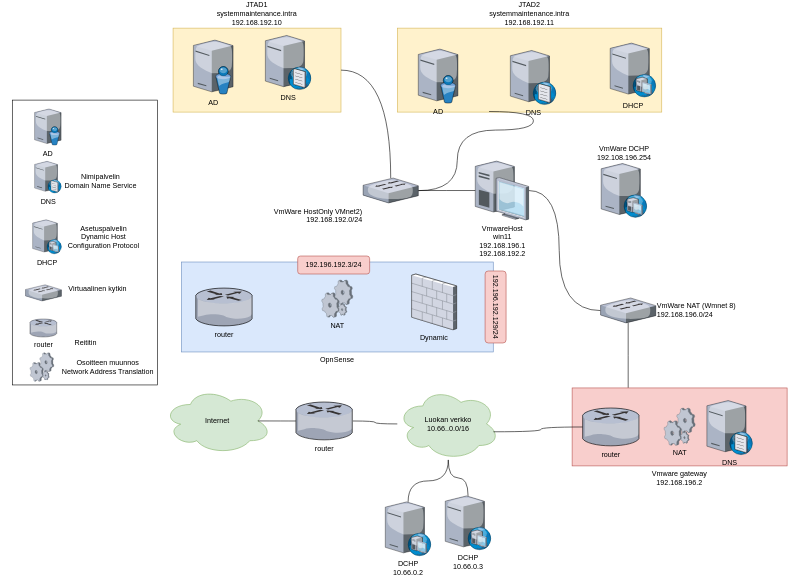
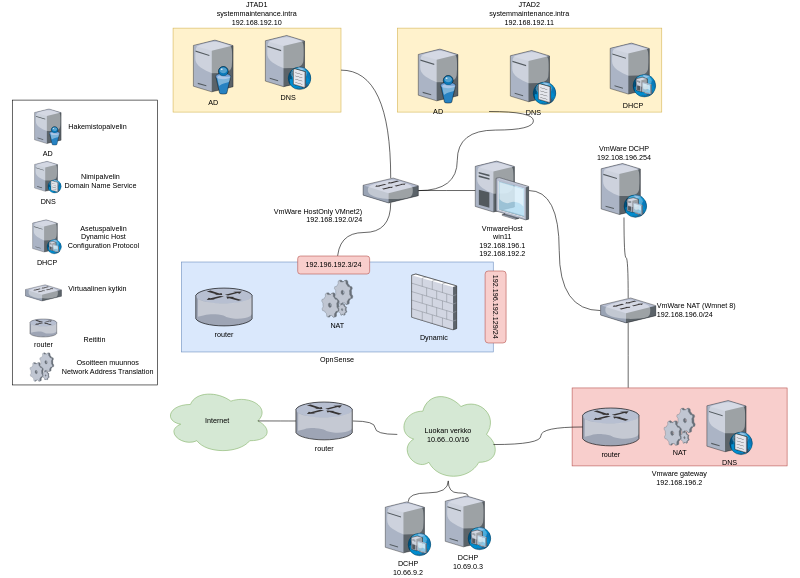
+ <mxCell id="45" value="Hakemistopalvelin&lt;br&gt;" style="text;html=1;align=center;verticalAlign=middle;resizable=0;points=[];autosize=1;strokeColor=none;fillColor=none;" vertex="1" parent="42"><mxGeometry x="82" y="29.88" width="120" height="30" as="geometry" /></mxCell>
+ <mxCell id="10" style="edgeStyle=orthogonalEdgeStyle;curved=1;orthogonalLoop=1;jettySize=auto;html=1;endArrow=none;endFill=0;" edge="1" parent="1" source="12" target="32"><mxGeometry relative="1" as="geometry" /></mxCell>
+ <mxCell id="18" style="edgeStyle=orthogonalEdgeStyle;curved=1;orthogonalLoop=1;jettySize=auto;html=1;endArrow=none;endFill=0;" edge="1" parent="1" source="19" target="9"><mxGeometry relative="1" as="geometry" /></mxCell>
- <mxCell id="53" value="Reititin" style="text;html=1;align=center;verticalAlign=middle;resizable=0;points=[];autosize=1;strokeColor=none;fillColor=none;" vertex="1" parent="42"><mxGeometry x="92" y="390" width="60" height="30" as="geometry" /></mxCell>
+ <mxCell id="53" value="Reititin" style="text;html=1;align=center;verticalAlign=middle;resizable=0;points=[];autosize=1;strokeColor=none;fillColor=none;" vertex="1" parent="42"><mxGeometry x="107" y="385" width="60" height="30" as="geometry" /></mxCell>
- <mxCell id="5" value="Luokan verkko&lt;br&gt;10.66..0.0/16" style="ellipse;shape=cloud;whiteSpace=wrap;html=1;fillColor=#d5e8d4;strokeColor=#82b366;" vertex="1" parent="1"><mxGeometry x="662" y="620" width="170" height="120" as="geometry" /></mxCell>
+ <mxCell id="5" value="Luokan verkko&lt;br&gt;10.66..0.0/16" style="ellipse;shape=cloud;whiteSpace=wrap;html=1;fillColor=#d5e8d4;strokeColor=#82b366;" vertex="1" parent="1"><mxGeometry x="662" y="620" width="170" height="155" as="geometry" /></mxCell>
- <mxCell id="29" value="DCHP&lt;br&gt;10.66.0.3" style="verticalLabelPosition=bottom;sketch=0;aspect=fixed;html=1;verticalAlign=top;strokeColor=none;align=center;outlineConnect=0;shape=mxgraph.citrix.dhcp_server;" vertex="1" parent="1"><mxGeometry x="742" y="800" width="76" height="90" as="geometry" /></mxCell>
+ <mxCell id="29" value="DCHP&lt;br&gt;10.69.0.3" style="verticalLabelPosition=bottom;sketch=0;aspect=fixed;html=1;verticalAlign=top;strokeColor=none;align=center;outlineConnect=0;shape=mxgraph.citrix.dhcp_server;" vertex="1" parent="1"><mxGeometry x="742" y="800" width="76" height="90" as="geometry" /></mxCell>
- <mxCell id="30" value="DCHP&lt;br&gt;10.66.0.2" style="verticalLabelPosition=bottom;sketch=0;aspect=fixed;html=1;verticalAlign=top;strokeColor=none;align=center;outlineConnect=0;shape=mxgraph.citrix.dhcp_server;" vertex="1" parent="1"><mxGeometry x="642" y="810" width="76" height="90" as="geometry" /></mxCell>
+ <mxCell id="30" value="DCHP&lt;br&gt;10.66.9.2" style="verticalLabelPosition=bottom;sketch=0;aspect=fixed;html=1;verticalAlign=top;strokeColor=none;align=center;outlineConnect=0;shape=mxgraph.citrix.dhcp_server;" vertex="1" parent="1"><mxGeometry x="642" y="810" width="76" height="90" as="geometry" /></mxCell>
